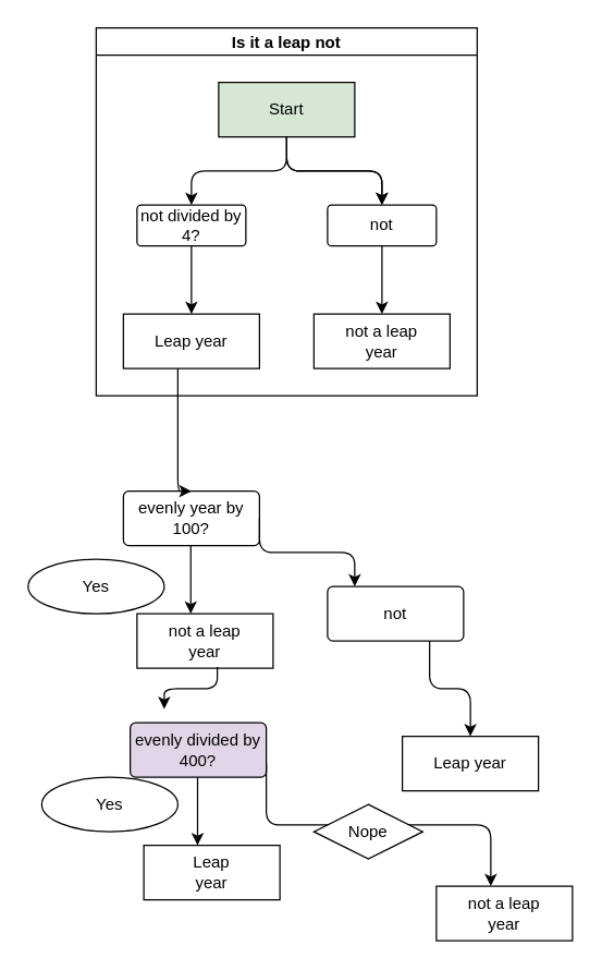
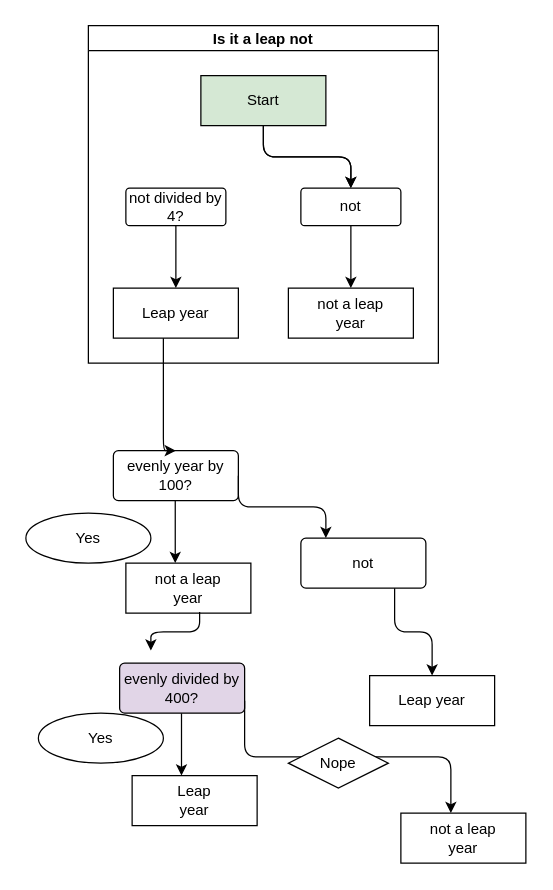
- <mxCell id="8" value="" style="edgeStyle=elbowEdgeStyle;elbow=vertical;html=1;rounded=1;curved=0;sourcePerimeterSpacing=0;targetPerimeterSpacing=0;startSize=6;endSize=6;" edge="1" parent="2" source="3" target="9"><mxGeometry relative="1" as="geometry"><mxPoint x="-149" y="70" as="sourcePoint" /><mxPoint x="-79" y="120" as="targetPoint" /></mxGeometry></mxCell>
